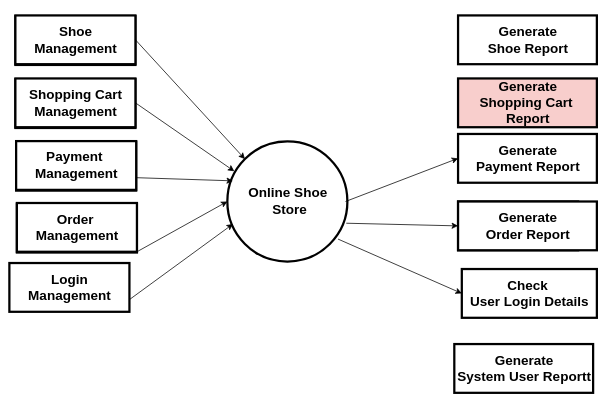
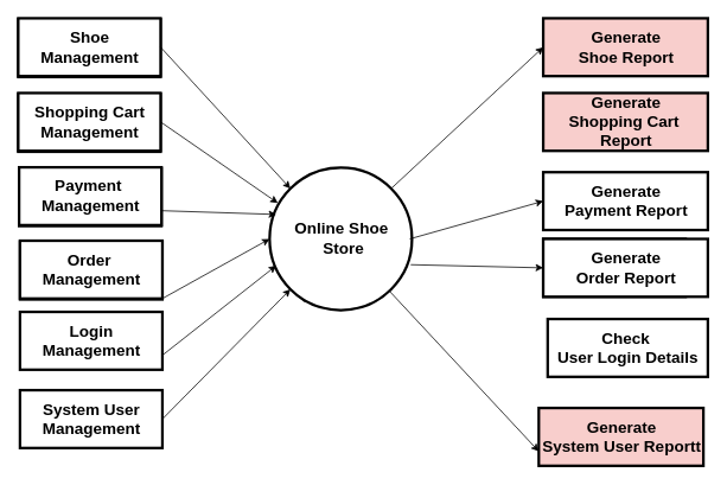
- <mxCell id="16" value="&lt;b&gt;Generate &lt;br&gt;Shoe Report&lt;/b&gt;" style="html=1;dashed=0;whitespace=wrap;strokeWidth=3;fontSize=18;" parent="1" vertex="1"><mxGeometry x="610" y="20" width="185" height="65" as="geometry" /></mxCell>
+ <mxCell id="16" value="&lt;b&gt;Generate &lt;br&gt;Shoe Report&lt;/b&gt;" style="html=1;dashed=0;whitespace=wrap;strokeWidth=3;fontSize=18;fillColor=#f8cecc;" parent="1" vertex="1"><mxGeometry x="610" y="20" width="185" height="65" as="geometry" /></mxCell>
+ <mxCell id="26" value="" style="endArrow=classic;html=1;exitX=1;exitY=0;exitDx=0;exitDy=0;entryX=0;entryY=0.5;entryDx=0;entryDy=0;" parent="1" source="2" target="16" edge="1"><mxGeometry width="50" height="50" relative="1" as="geometry"><mxPoint x="570" y="318" as="sourcePoint" /><mxPoint x="620" y="268" as="targetPoint" /></mxGeometry></mxCell>
- <mxCell id="18" value="&lt;b&gt;Generate &lt;br&gt;Payment Report&lt;/b&gt;" style="html=1;dashed=0;whitespace=wrap;strokeWidth=3;fontSize=18;" parent="1" vertex="1"><mxGeometry x="610" y="178" width="185" height="65" as="geometry" /></mxCell>
+ <mxCell id="18" value="&lt;b&gt;Generate &lt;br&gt;Payment Report&lt;/b&gt;" style="html=1;dashed=0;whitespace=wrap;strokeWidth=3;fontSize=18;" parent="1" vertex="1"><mxGeometry x="610" y="193" width="185" height="65" as="geometry" /></mxCell>
- <mxCell id="28" value="" style="endArrow=classic;html=1;entryX=0;entryY=0.5;entryDx=0;entryDy=0;exitX=0.922;exitY=0.813;exitDx=0;exitDy=0;exitPerimeter=0;" parent="1" source="2" target="14" edge="1"><mxGeometry width="50" height="50" relative="1" as="geometry"><mxPoint x="700" y="478" as="sourcePoint" /><mxPoint x="750" y="428" as="targetPoint" /></mxGeometry></mxCell>
- <mxCell id="7" value="&lt;b&gt;Login &lt;br&gt;Management&lt;/b&gt;" style="html=1;dashed=0;whitespace=wrap;strokeWidth=3;fontSize=18;" parent="1" vertex="1"><mxGeometry x="12" y="350" width="160" height="65" as="geometry" /></mxCell>
+ <mxCell id="7" value="&lt;b&gt;Login &lt;br&gt;Management&lt;/b&gt;" style="html=1;dashed=0;whitespace=wrap;strokeWidth=3;fontSize=18;" parent="1" vertex="1"><mxGeometry x="22" y="350" width="160" height="65" as="geometry" /></mxCell>
+ <mxCell id="27" value="" style="endArrow=classic;html=1;entryX=0;entryY=0.75;entryDx=0;entryDy=0;" parent="1" source="2" target="15" edge="1"><mxGeometry width="50" height="50" relative="1" as="geometry"><mxPoint x="700" y="478" as="sourcePoint" /><mxPoint x="750" y="428" as="targetPoint" /></mxGeometry></mxCell>
+ <mxCell id="25" value="" style="endArrow=classic;html=1;exitX=1;exitY=0.5;exitDx=0;exitDy=0;entryX=0;entryY=1;entryDx=0;entryDy=0;" parent="1" source="12" target="2" edge="1"><mxGeometry width="50" height="50" relative="1" as="geometry"><mxPoint x="230" y="137.5" as="sourcePoint" /><mxPoint x="375.931" y="296.431" as="targetPoint" /></mxGeometry></mxCell>
+ <mxCell id="12" value="&lt;b&gt;System User &lt;br&gt;Management&lt;/b&gt;" style="html=1;dashed=0;whitespace=wrap;strokeWidth=3;fontSize=18;" parent="1" vertex="1"><mxGeometry x="22" y="438" width="160" height="65" as="geometry" /></mxCell>
- <mxCell id="15" value="&lt;b&gt;Generate&lt;br&gt;System User Reportt&lt;/b&gt;" style="html=1;dashed=0;whitespace=wrap;strokeWidth=3;fontSize=18;" parent="1" vertex="1"><mxGeometry x="605" y="458" width="185" height="65" as="geometry" /></mxCell>
+ <mxCell id="15" value="&lt;b&gt;Generate&lt;br&gt;System User Reportt&lt;/b&gt;" style="html=1;dashed=0;whitespace=wrap;strokeWidth=3;fontSize=18;fillColor=#f8cecc;" parent="1" vertex="1"><mxGeometry x="605" y="458" width="185" height="65" as="geometry" /></mxCell>
